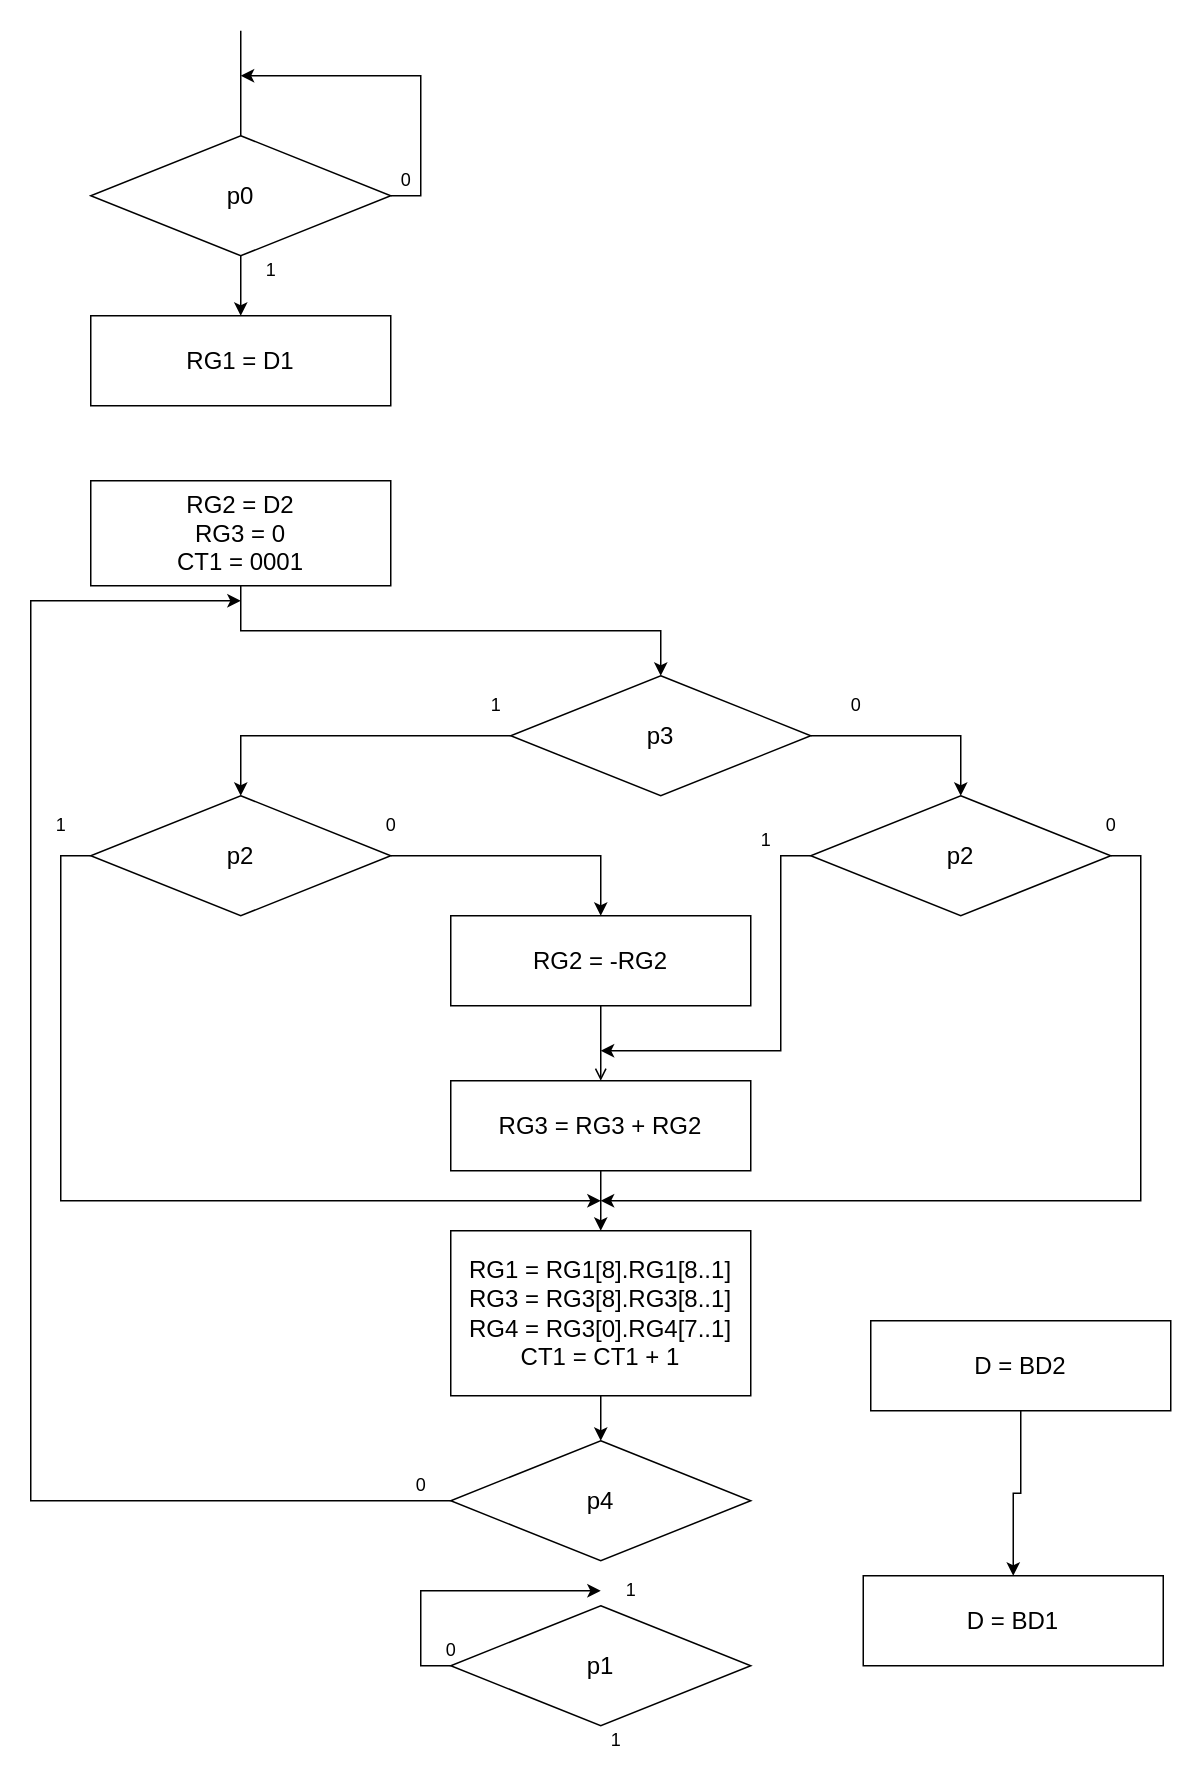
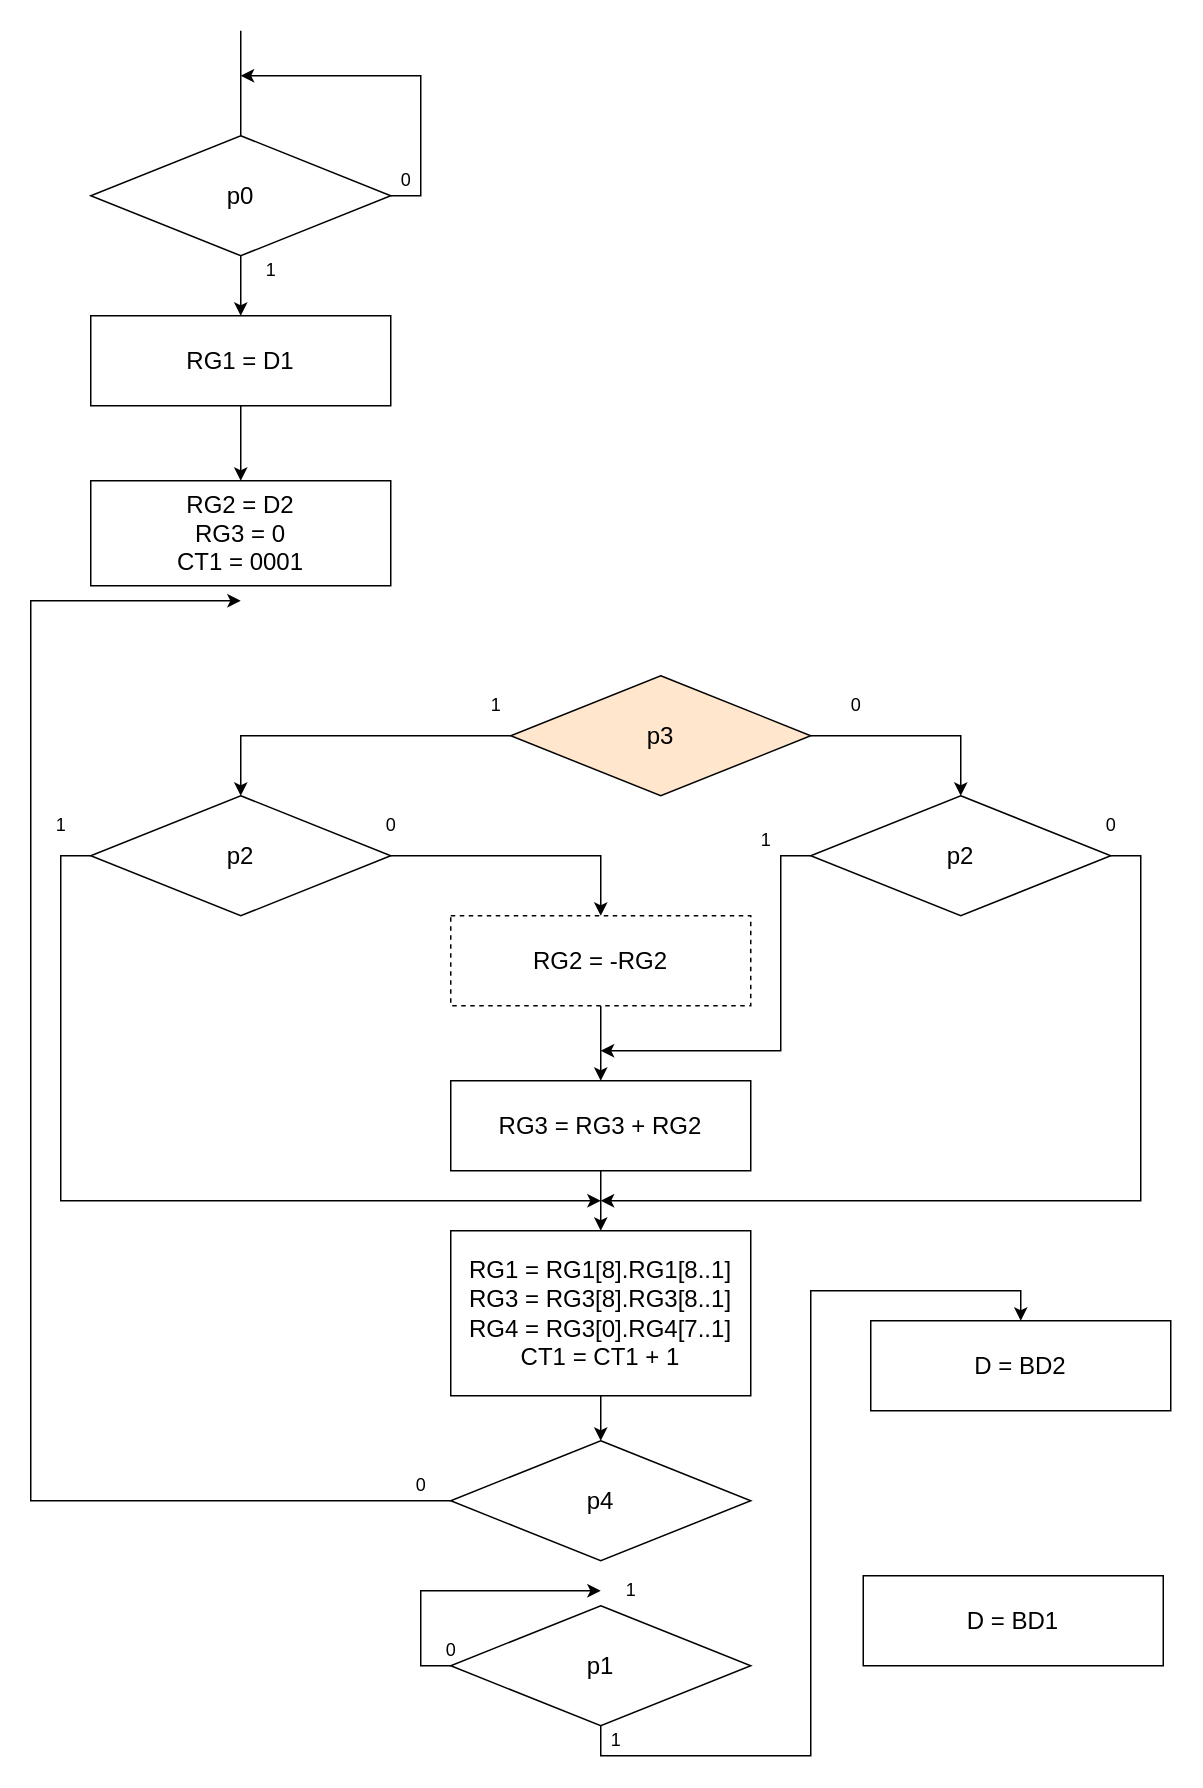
+ <mxCell id="7" style="edgeStyle=orthogonalEdgeStyle;rounded=0;orthogonalLoop=1;jettySize=auto;html=1;exitX=0.5;exitY=1;exitDx=0;exitDy=0;entryX=0.5;entryY=0;entryDx=0;entryDy=0;" edge="1" parent="1" source="8" target="11"><mxGeometry relative="1" as="geometry" /></mxCell>
- <mxCell id="10" style="edgeStyle=orthogonalEdgeStyle;rounded=0;orthogonalLoop=1;jettySize=auto;html=1;exitX=0.5;exitY=1;exitDx=0;exitDy=0;entryX=0.5;entryY=0;entryDx=0;entryDy=0;" edge="1" parent="1" source="11" target="14"><mxGeometry relative="1" as="geometry" /></mxCell>
- <mxCell id="14" value="&lt;font style=&quot;font-size: 16px&quot;&gt;p3&lt;/font&gt;" style="rhombus;whiteSpace=wrap;html=1;" vertex="1" parent="1"><mxGeometry x="340" y="450" width="200" height="80" as="geometry" /></mxCell>
+ <mxCell id="14" value="&lt;font style=&quot;font-size: 16px&quot;&gt;p3&lt;/font&gt;" style="rhombus;whiteSpace=wrap;html=1;fillColor=#ffe6cc;" vertex="1" parent="1"><mxGeometry x="340" y="450" width="200" height="80" as="geometry" /></mxCell>
- <mxCell id="24" value="&lt;span style=&quot;font-size: 16px&quot;&gt;RG2 = -RG2&lt;/span&gt;" style="rounded=0;whiteSpace=wrap;html=1;" vertex="1" parent="1"><mxGeometry x="300" y="610" width="200" height="60" as="geometry" /></mxCell>
+ <mxCell id="24" value="&lt;span style=&quot;font-size: 16px&quot;&gt;RG2 = -RG2&lt;/span&gt;" style="rounded=0;whiteSpace=wrap;html=1;dashed=1;" vertex="1" parent="1"><mxGeometry x="300" y="610" width="200" height="60" as="geometry" /></mxCell>
- <mxCell id="23" style="edgeStyle=orthogonalEdgeStyle;rounded=0;orthogonalLoop=1;jettySize=auto;html=1;exitX=0.5;exitY=1;exitDx=0;exitDy=0;endArrow=open;" edge="1" parent="1" source="24" target="27"><mxGeometry relative="1" as="geometry" /></mxCell>
+ <mxCell id="23" style="edgeStyle=orthogonalEdgeStyle;rounded=0;orthogonalLoop=1;jettySize=auto;html=1;exitX=0.5;exitY=1;exitDx=0;exitDy=0;" edge="1" parent="1" source="24" target="27"><mxGeometry relative="1" as="geometry" /></mxCell>
- <mxCell id="41" style="edgeStyle=orthogonalEdgeStyle;rounded=0;orthogonalLoop=1;jettySize=auto;html=1;exitX=0.5;exitY=1;exitDx=0;exitDy=0;" edge="1" parent="1" source="42" target="44"><mxGeometry relative="1" as="geometry" /></mxCell>
+ <mxCell id="37" style="edgeStyle=orthogonalEdgeStyle;rounded=0;orthogonalLoop=1;jettySize=auto;html=1;exitX=0.5;exitY=1;exitDx=0;exitDy=0;entryX=0.5;entryY=0;entryDx=0;entryDy=0;" edge="1" parent="1" source="38" target="42"><mxGeometry relative="1" as="geometry"><mxPoint x="540" y="920" as="targetPoint" /></mxGeometry></mxCell>
